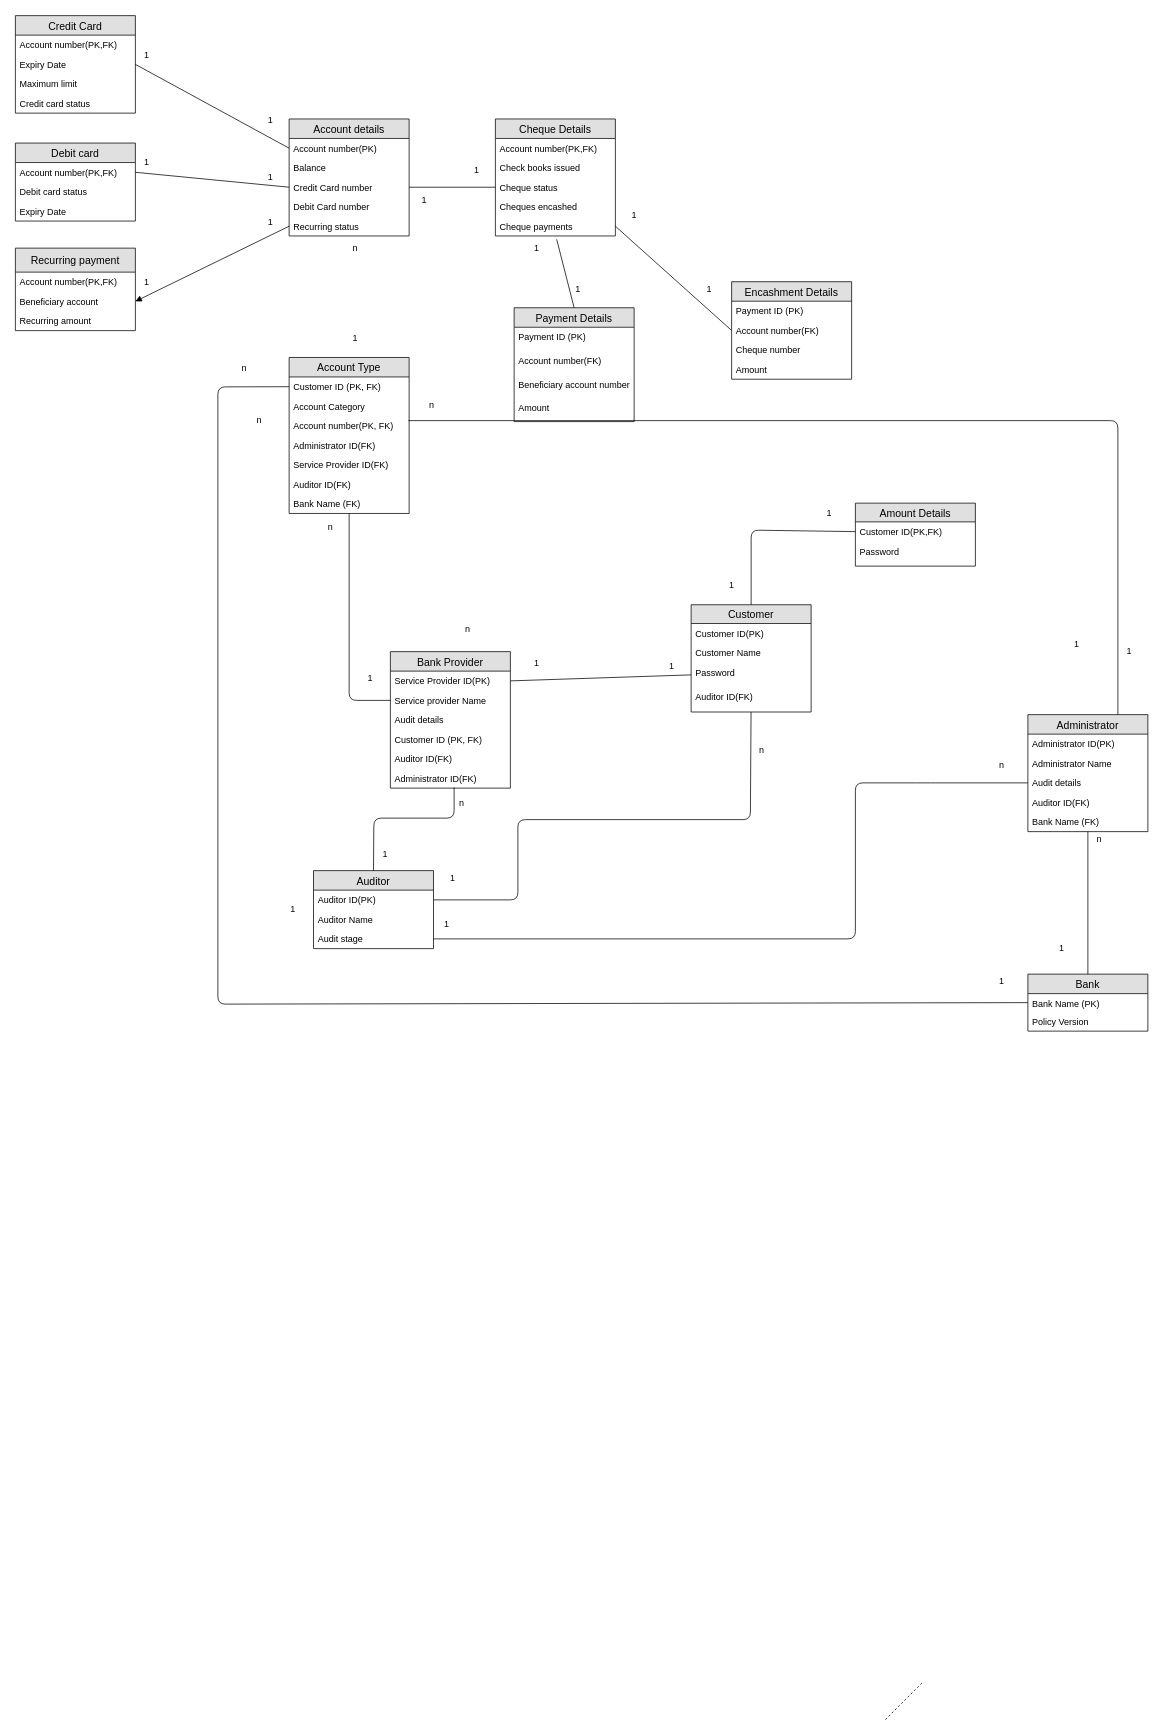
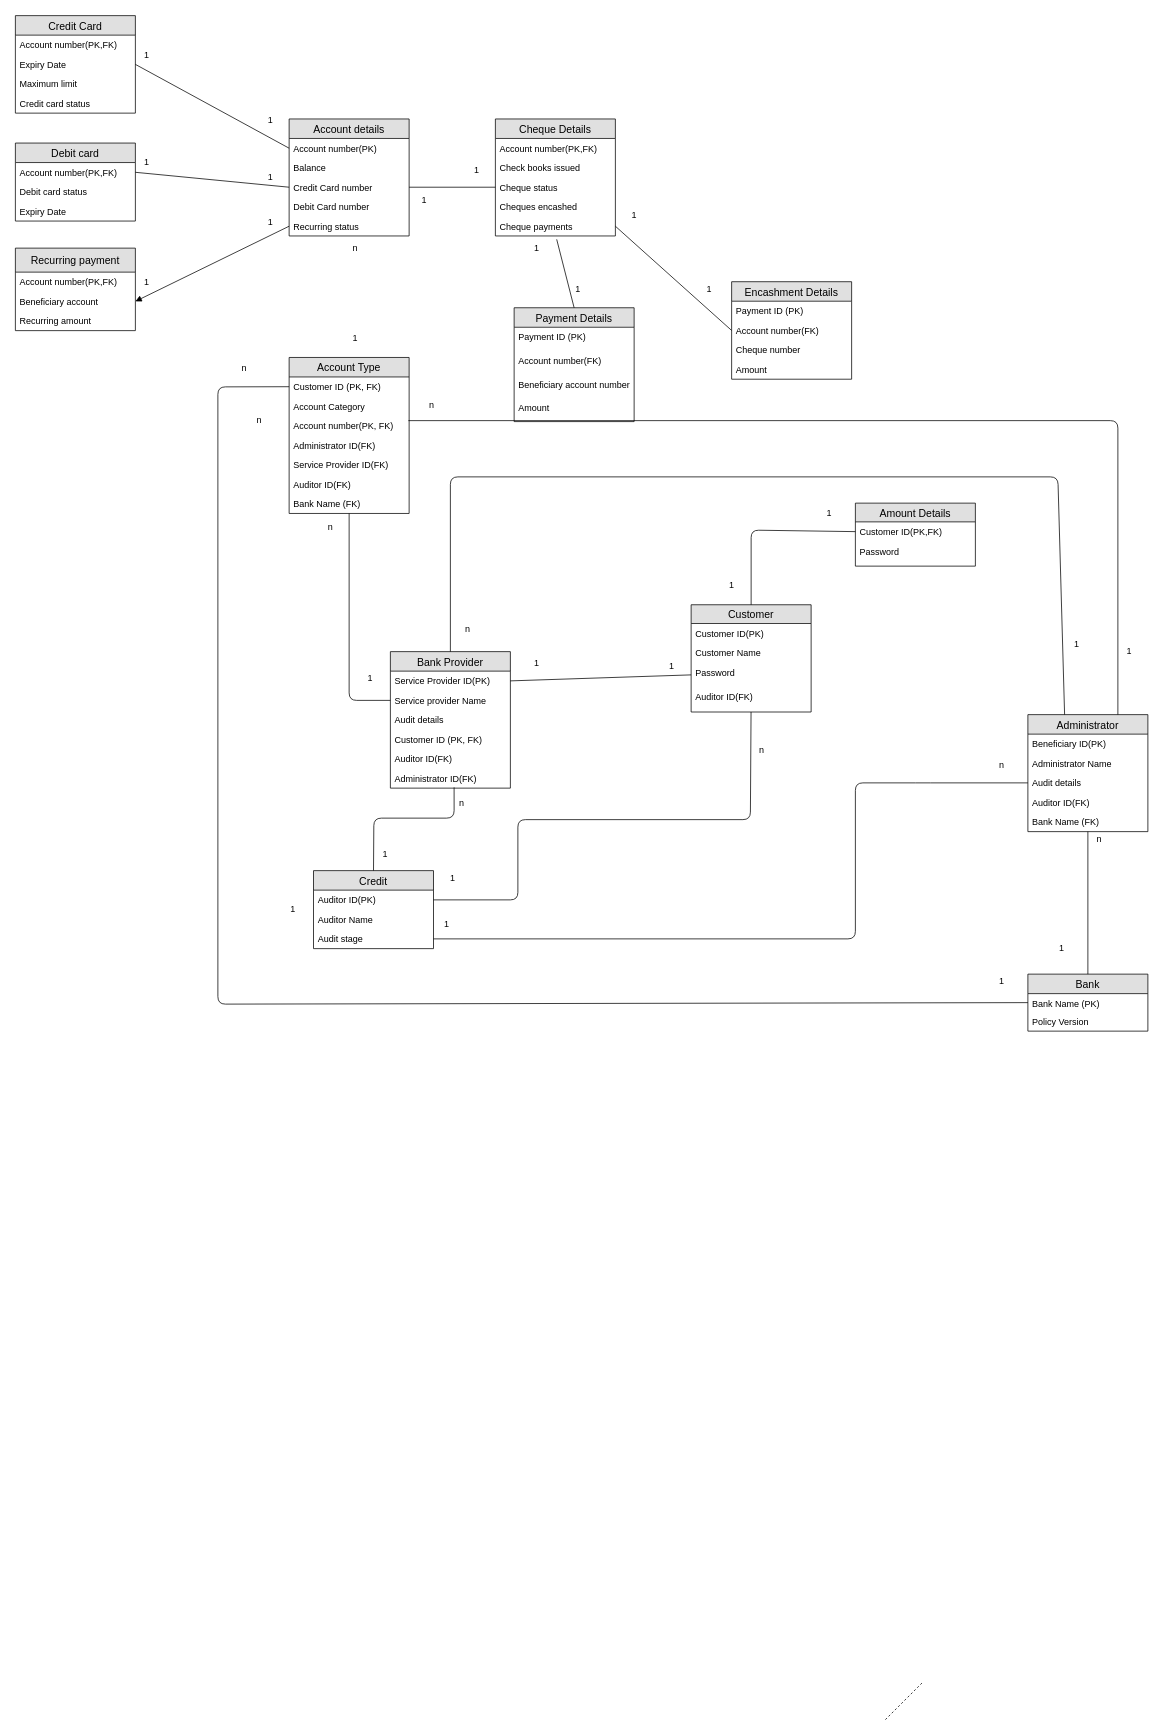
+ <mxCell id="79" value="" style="endArrow=none;html=1;exitX=0.5;exitY=0;exitDx=0;exitDy=0;entryX=0.306;entryY=0;entryDx=0;entryDy=0;entryPerimeter=0;" edge="1" parent="1" source="7" target="21"><mxGeometry width="50" height="50" relative="1" as="geometry"><mxPoint x="600" y="836" as="sourcePoint" /><mxPoint x="724" y="635" as="targetPoint" /><Array as="points"><mxPoint x="600" y="635" /><mxPoint x="1410" y="635" /></Array></mxGeometry></mxCell>
- <mxCell id="22" value="Administrator ID(PK)" style="text;strokeColor=none;fillColor=none;spacingLeft=4;spacingRight=4;overflow=hidden;rotatable=0;points=[[0,0.5],[1,0.5]];portConstraint=eastwest;fontSize=12;fontStyle=0" vertex="1" parent="21"><mxGeometry y="26" width="160" height="26" as="geometry" /></mxCell>
+ <mxCell id="22" value="Beneficiary ID(PK)" style="text;strokeColor=none;fillColor=none;spacingLeft=4;spacingRight=4;overflow=hidden;rotatable=0;points=[[0,0.5],[1,0.5]];portConstraint=eastwest;fontSize=12;fontStyle=0" vertex="1" parent="21"><mxGeometry y="26" width="160" height="26" as="geometry" /></mxCell>
- <mxCell id="14" value="Auditor" style="swimlane;fontStyle=0;childLayout=stackLayout;horizontal=1;startSize=26;fillColor=#e0e0e0;horizontalStack=0;resizeParent=1;resizeParentMax=0;resizeLast=0;collapsible=1;marginBottom=0;swimlaneFillColor=#ffffff;align=center;fontSize=14;" vertex="1" parent="1"><mxGeometry x="417.5" y="1160" width="160" height="104" as="geometry" /></mxCell>
+ <mxCell id="14" value="Credit" style="swimlane;fontStyle=0;childLayout=stackLayout;horizontal=1;startSize=26;fillColor=#e0e0e0;horizontalStack=0;resizeParent=1;resizeParentMax=0;resizeLast=0;collapsible=1;marginBottom=0;swimlaneFillColor=#ffffff;align=center;fontSize=14;" vertex="1" parent="1"><mxGeometry x="417.5" y="1160" width="160" height="104" as="geometry" /></mxCell>
